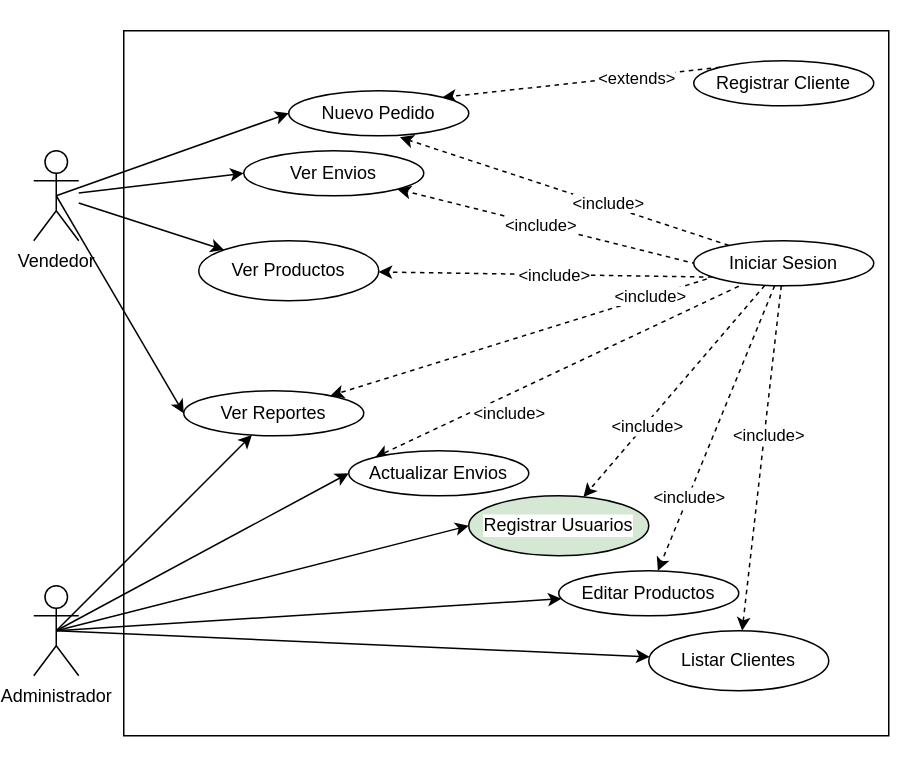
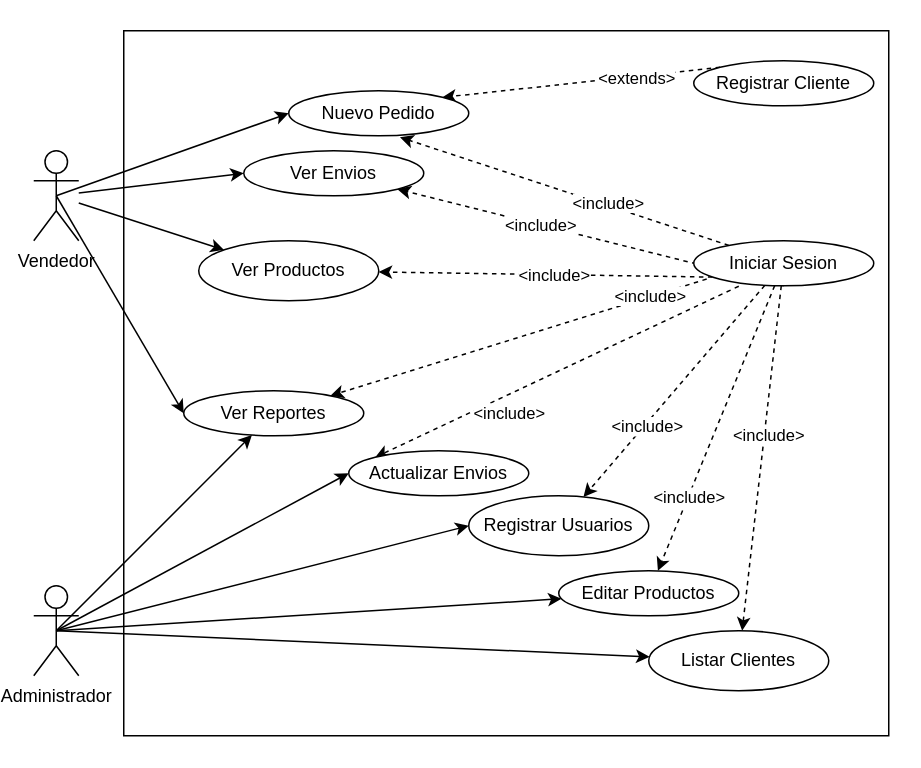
- <mxCell id="37" value="Registrar Usuarios" style="ellipse;whiteSpace=wrap;html=1;labelBackgroundColor=#ffffff;fillColor=#d5e8d4;" vertex="1" parent="1"><mxGeometry x="310" y="330" width="120" height="40" as="geometry" /></mxCell>
+ <mxCell id="37" value="Registrar Usuarios" style="ellipse;whiteSpace=wrap;html=1;labelBackgroundColor=#ffffff;" vertex="1" parent="1"><mxGeometry x="310" y="330" width="120" height="40" as="geometry" /></mxCell>
